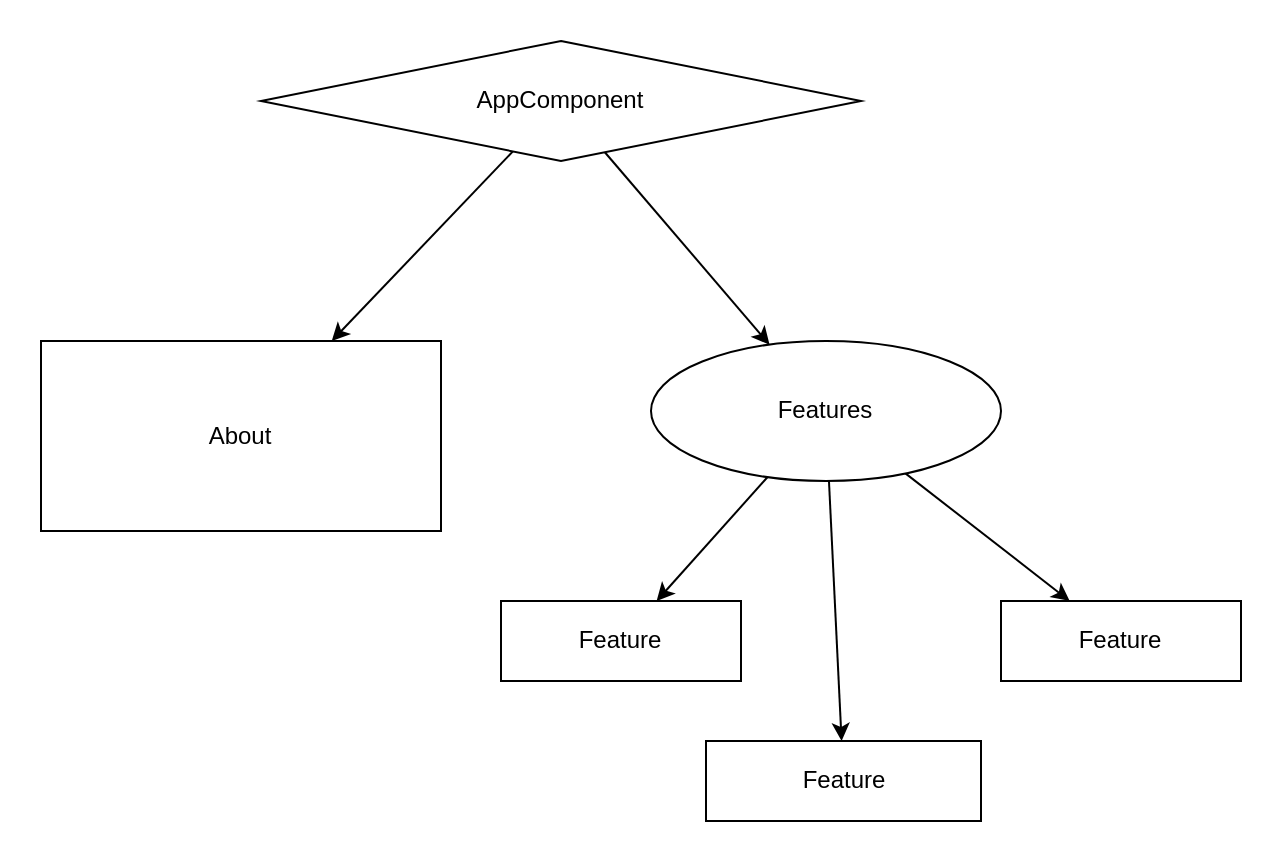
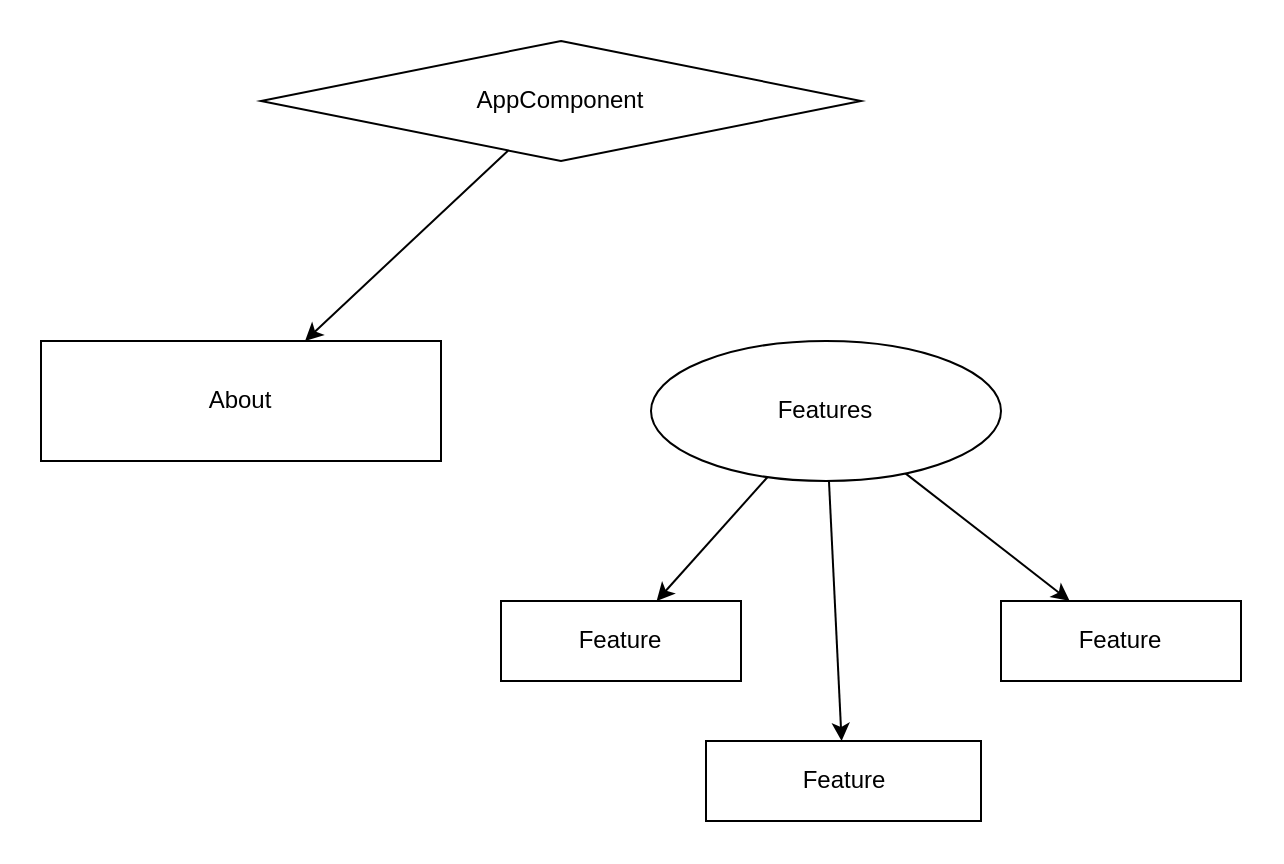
- <mxCell id="3" value="" style="edgeStyle=none;html=1;" parent="1" source="4" target="9" edge="1"><mxGeometry relative="1" as="geometry" /></mxCell>
- <mxCell id="5" value="About" style="whiteSpace=wrap;html=1;rounded=0;" parent="1" vertex="1"><mxGeometry x="20" y="170" width="200" height="95" as="geometry" /></mxCell>
+ <mxCell id="5" value="About" style="whiteSpace=wrap;html=1;rounded=0;" parent="1" vertex="1"><mxGeometry x="20" y="170" width="200" height="60" as="geometry" /></mxCell>
